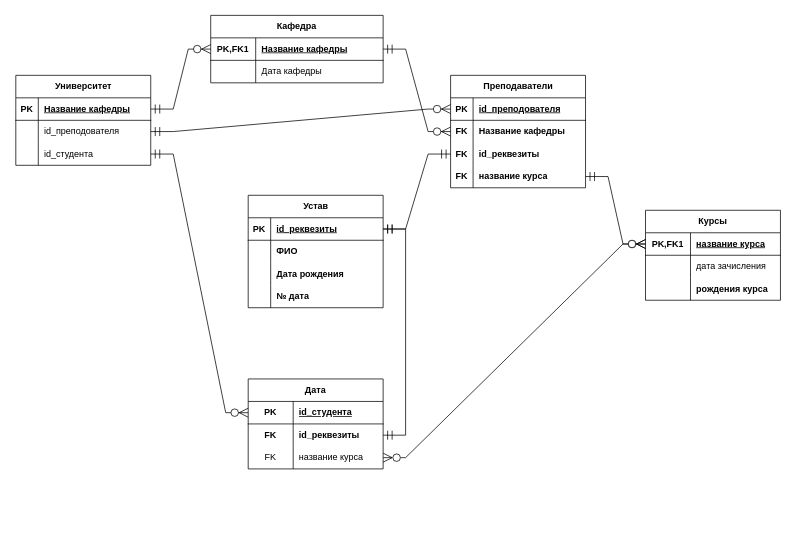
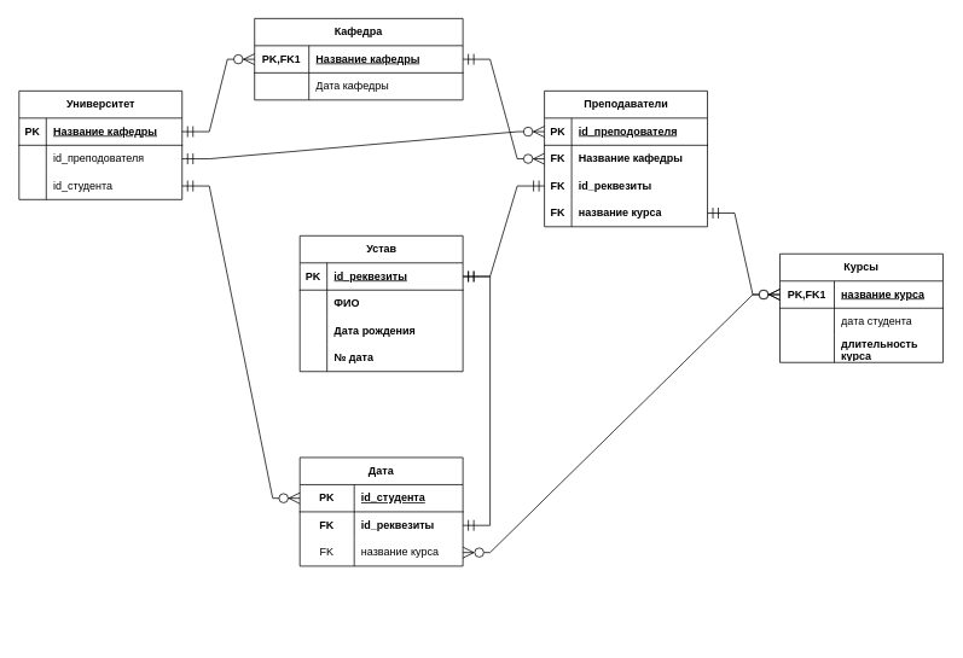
- <mxCell id="53" value="дата зачисления" style="shape=partialRectangle;connectable=0;fillColor=none;top=0;left=0;bottom=0;right=0;align=left;spacingLeft=6;overflow=hidden;html=1;whiteSpace=wrap;" vertex="1" parent="51"><mxGeometry x="60" width="120" height="30" as="geometry"><mxRectangle width="120" height="30" as="alternateBounds" /></mxGeometry></mxCell>
+ <mxCell id="53" value="дата студента" style="shape=partialRectangle;connectable=0;fillColor=none;top=0;left=0;bottom=0;right=0;align=left;spacingLeft=6;overflow=hidden;html=1;whiteSpace=wrap;" vertex="1" parent="51"><mxGeometry x="60" width="120" height="30" as="geometry"><mxRectangle width="120" height="30" as="alternateBounds" /></mxGeometry></mxCell>
- <mxCell id="56" value="рождения курса" style="shape=partialRectangle;connectable=0;fillColor=none;top=0;left=0;bottom=0;right=0;align=left;spacingLeft=6;overflow=hidden;html=1;whiteSpace=wrap;fontStyle=1" vertex="1" parent="54"><mxGeometry x="60" width="120" height="30" as="geometry"><mxRectangle width="120" height="30" as="alternateBounds" /></mxGeometry></mxCell>
+ <mxCell id="56" value="длительность курса" style="shape=partialRectangle;connectable=0;fillColor=none;top=0;left=0;bottom=0;right=0;align=left;spacingLeft=6;overflow=hidden;html=1;whiteSpace=wrap;fontStyle=1" vertex="1" parent="54"><mxGeometry x="60" width="120" height="30" as="geometry"><mxRectangle width="120" height="30" as="alternateBounds" /></mxGeometry></mxCell>
